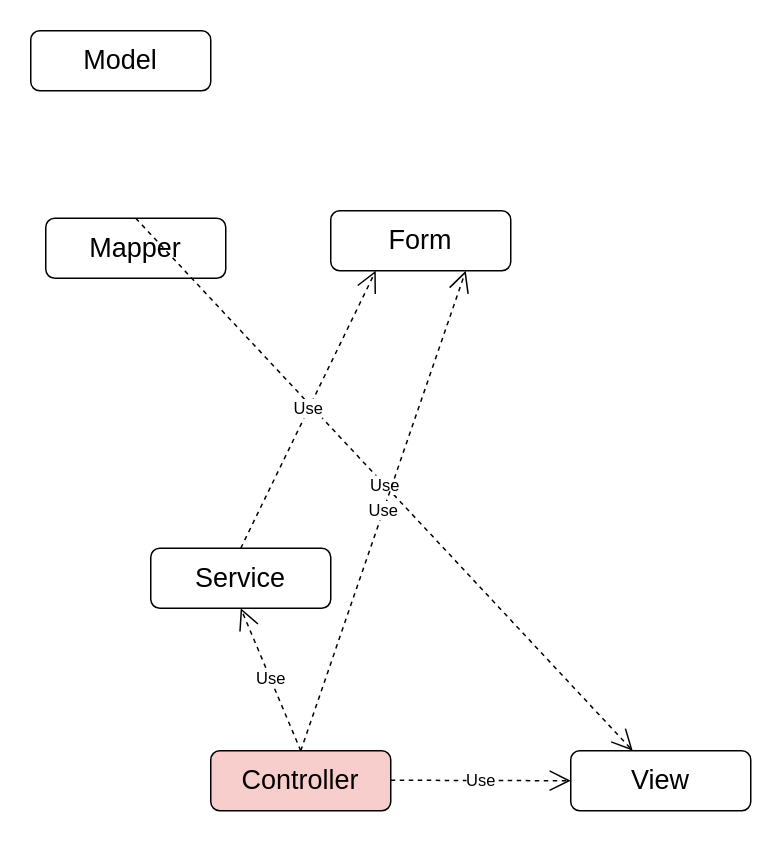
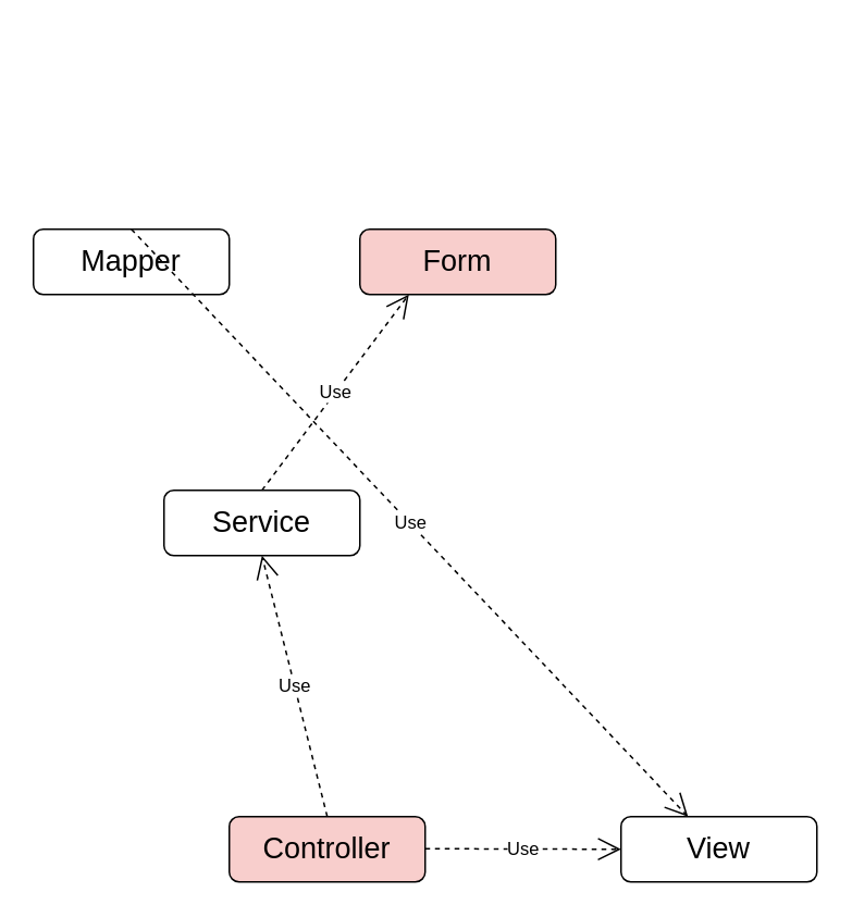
- <mxCell id="2" value="&lt;font style=&quot;font-size: 18px&quot;&gt;Model&lt;/font&gt;" style="rounded=1;whiteSpace=wrap;html=1;" vertex="1" parent="1"><mxGeometry x="20" y="20" width="120" height="40" as="geometry" /></mxCell>
- <mxCell id="4" value="&lt;font style=&quot;font-size: 18px&quot;&gt;Form&lt;/font&gt;" style="rounded=1;whiteSpace=wrap;html=1;" vertex="1" parent="1"><mxGeometry x="220" y="140" width="120" height="40" as="geometry" /></mxCell>
+ <mxCell id="4" value="&lt;font style=&quot;font-size: 18px&quot;&gt;Form&lt;/font&gt;" style="rounded=1;whiteSpace=wrap;html=1;fillColor=#f8cecc;" vertex="1" parent="1"><mxGeometry x="220" y="140" width="120" height="40" as="geometry" /></mxCell>
- <mxCell id="3" value="&lt;font style=&quot;font-size: 18px&quot;&gt;Mapper&lt;/font&gt;" style="rounded=1;whiteSpace=wrap;html=1;" vertex="1" parent="1"><mxGeometry x="30" y="145" width="120" height="40" as="geometry" /></mxCell>
+ <mxCell id="3" value="&lt;font style=&quot;font-size: 18px&quot;&gt;Mapper&lt;/font&gt;" style="rounded=1;whiteSpace=wrap;html=1;" vertex="1" parent="1"><mxGeometry x="20" y="140" width="120" height="40" as="geometry" /></mxCell>
- <mxCell id="6" value="&lt;font style=&quot;font-size: 18px&quot;&gt;Service&lt;/font&gt;" style="rounded=1;whiteSpace=wrap;html=1;" vertex="1" parent="1"><mxGeometry x="100" y="365" width="120" height="40" as="geometry" /></mxCell>
+ <mxCell id="6" value="&lt;font style=&quot;font-size: 18px&quot;&gt;Service&lt;/font&gt;" style="rounded=1;whiteSpace=wrap;html=1;" vertex="1" parent="1"><mxGeometry x="100" y="300" width="120" height="40" as="geometry" /></mxCell>
- <mxCell id="11" value="Use" style="endArrow=open;endSize=12;dashed=1;html=1;exitX=0.5;exitY=0;exitDx=0;exitDy=0;entryX=0.75;entryY=1;entryDx=0;entryDy=0;" edge="1" parent="1" source="8" target="4"><mxGeometry width="160" relative="1" as="geometry"><mxPoint x="290" y="350" as="sourcePoint" /><mxPoint x="450" y="350" as="targetPoint" /></mxGeometry></mxCell>
